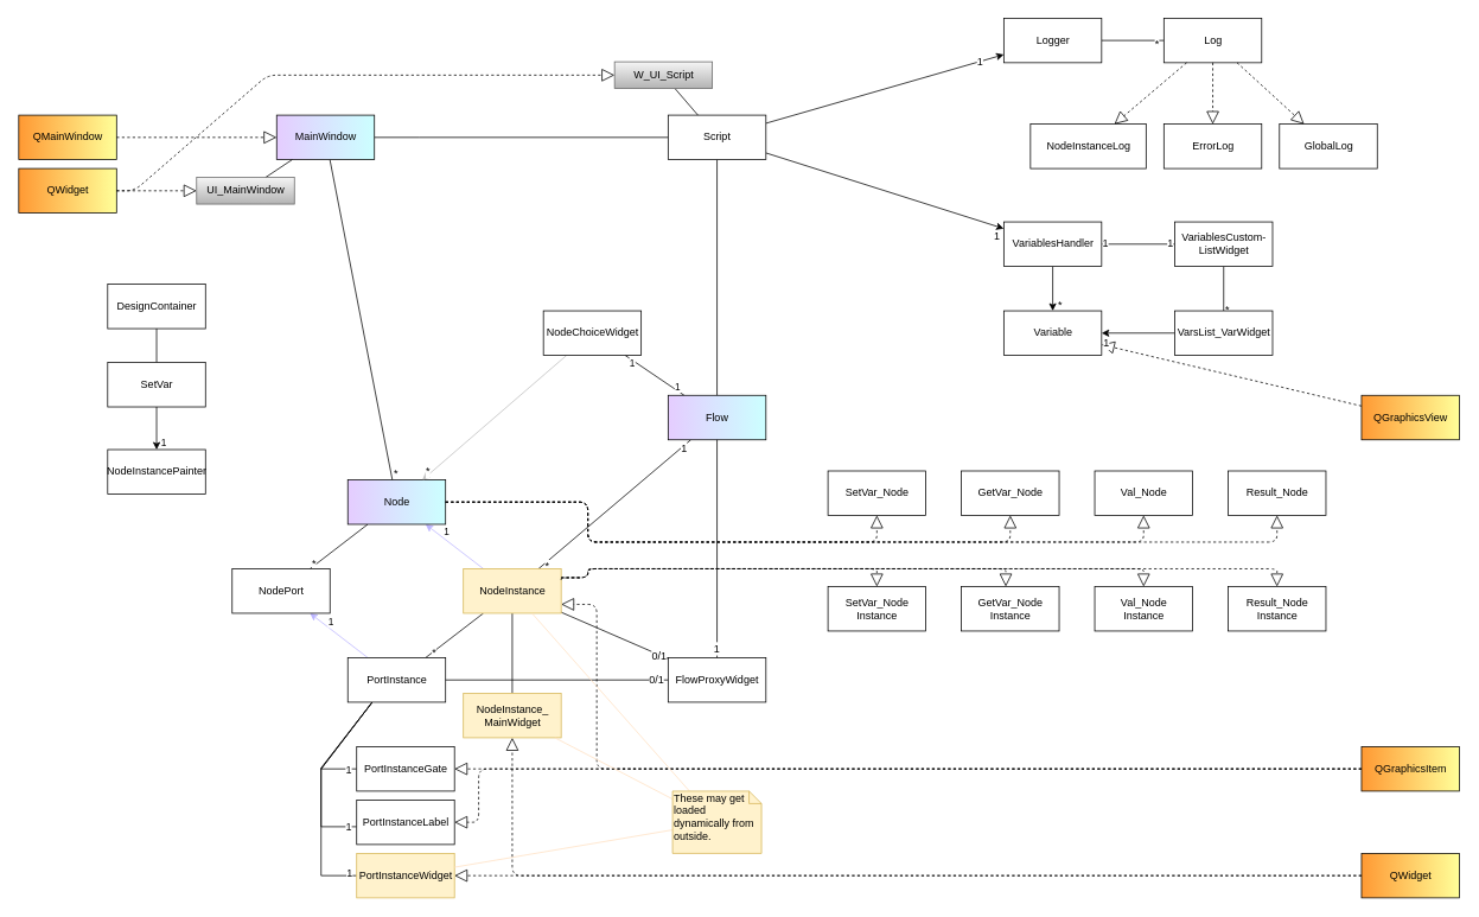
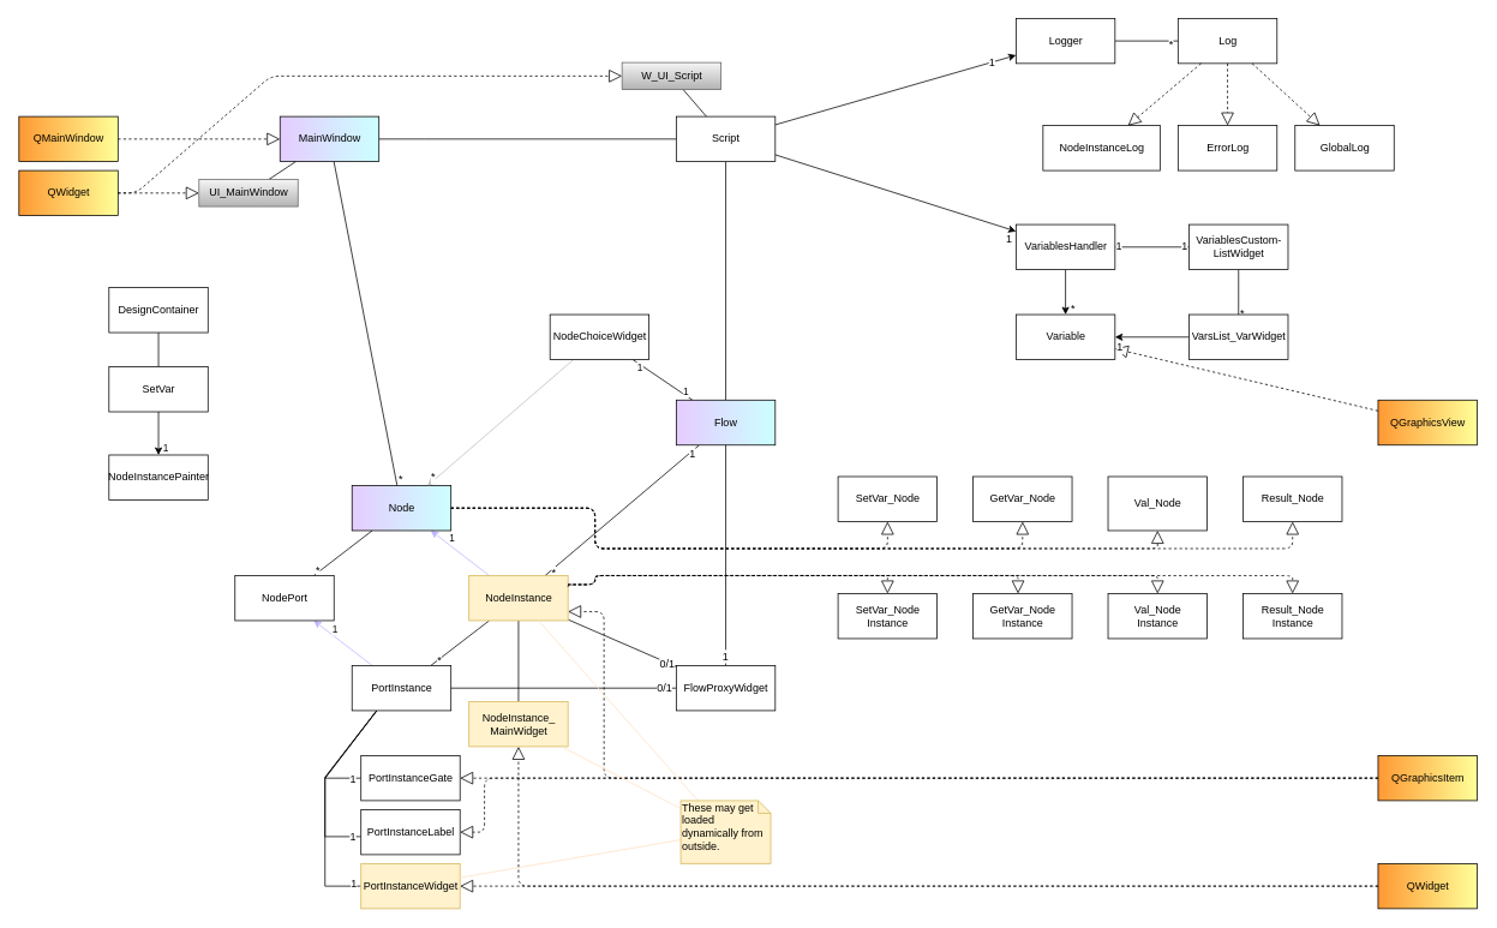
- <mxCell id="105" value="&lt;div&gt;Val_Node&lt;/div&gt;" style="html=1;" parent="1" vertex="1"><mxGeometry x="1230" y="529" width="110" height="50" as="geometry" /></mxCell>
+ <mxCell id="105" value="&lt;div&gt;Val_Node&lt;/div&gt;" style="html=1;" parent="1" vertex="1"><mxGeometry x="1230" y="529" width="110" height="60" as="geometry" /></mxCell>
